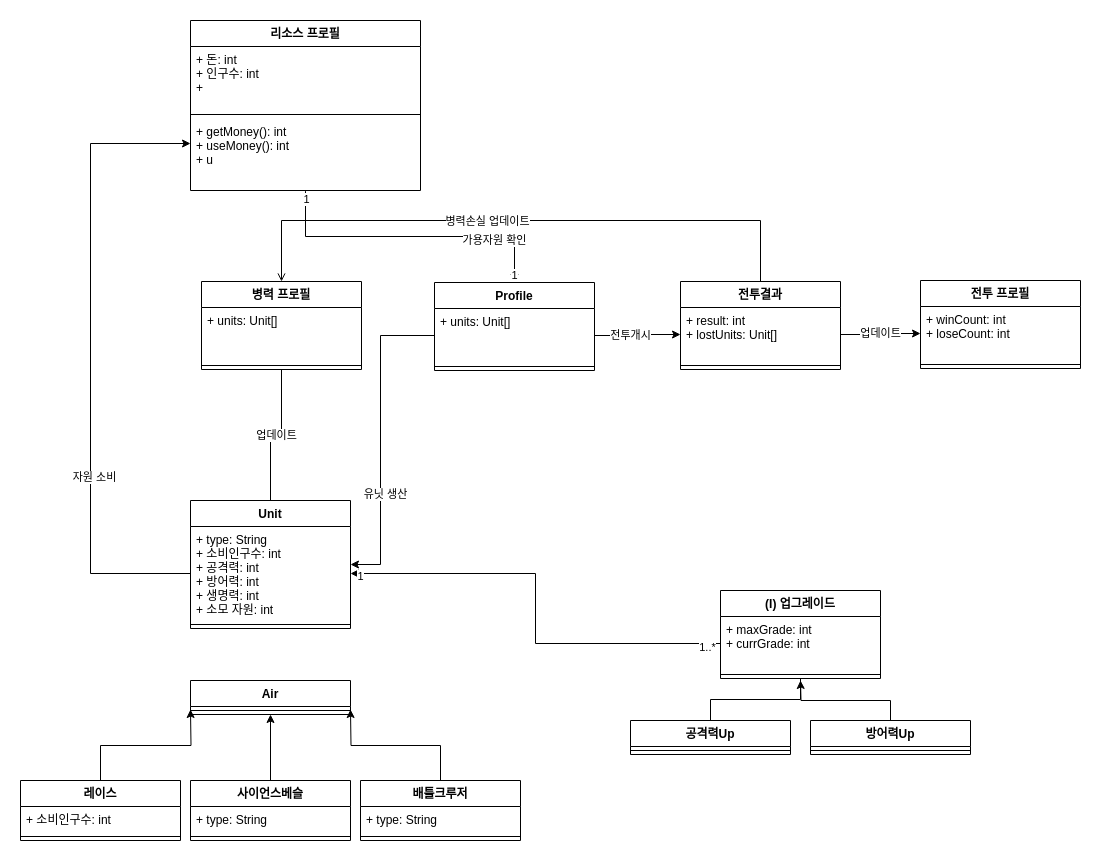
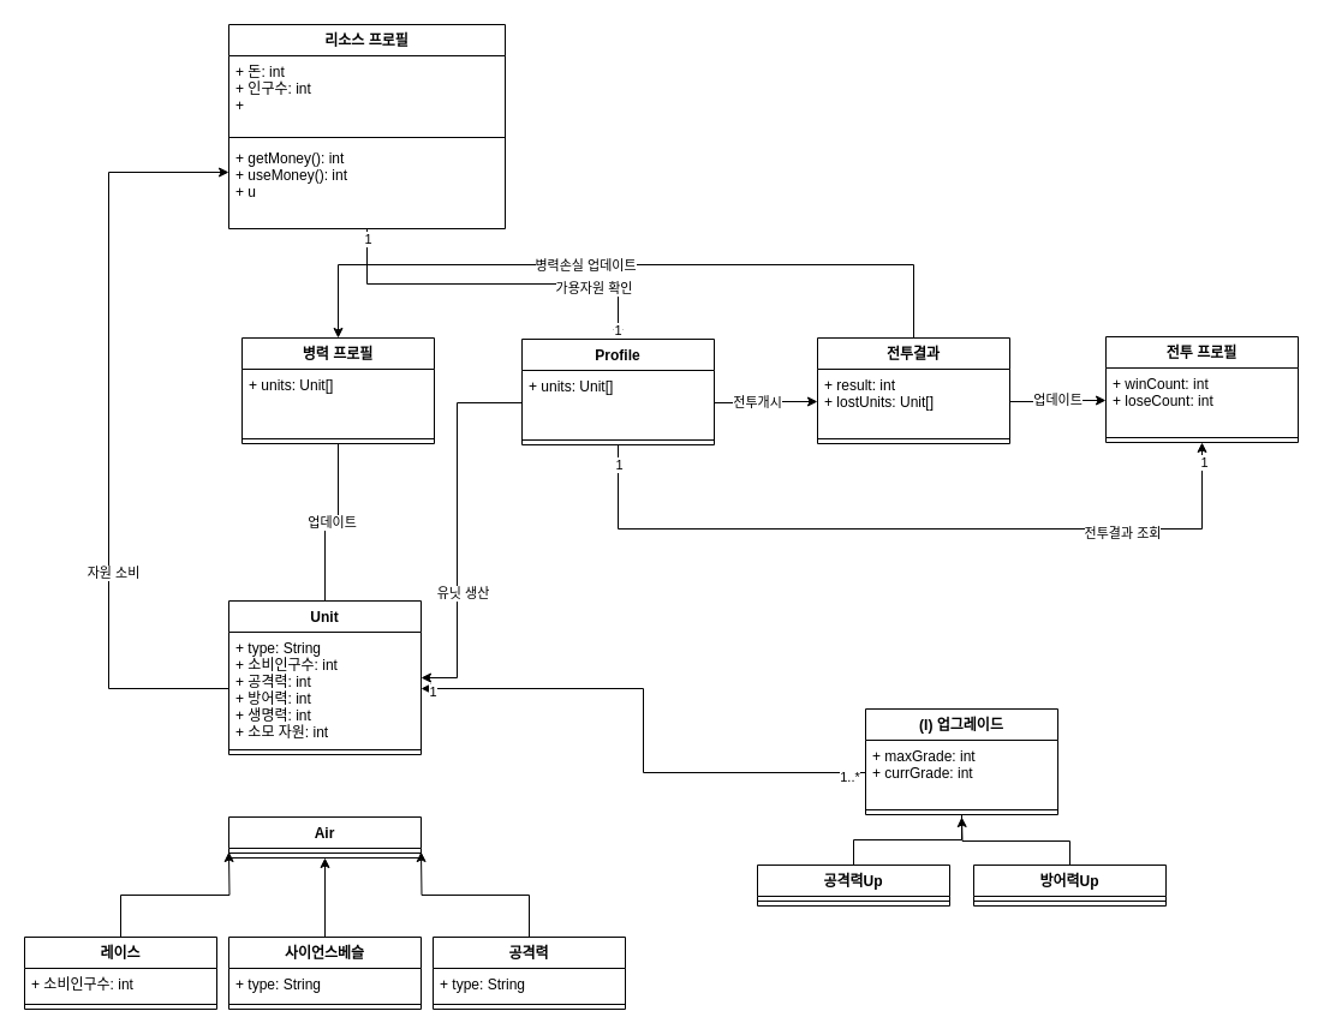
- <mxCell id="43" style="edgeStyle=orthogonalEdgeStyle;rounded=0;orthogonalLoop=1;jettySize=auto;html=1;exitX=0.5;exitY=0;exitDx=0;exitDy=0;entryX=0.5;entryY=0;entryDx=0;entryDy=0;endArrow=open;" edge="1" parent="1" source="45" target="62"><mxGeometry relative="1" as="geometry"><Array as="points"><mxPoint x="760" y="220" /><mxPoint x="281" y="220" /></Array></mxGeometry></mxCell>
+ <mxCell id="43" style="edgeStyle=orthogonalEdgeStyle;rounded=0;orthogonalLoop=1;jettySize=auto;html=1;exitX=0.5;exitY=0;exitDx=0;exitDy=0;entryX=0.5;entryY=0;entryDx=0;entryDy=0;" edge="1" parent="1" source="45" target="62"><mxGeometry relative="1" as="geometry"><Array as="points"><mxPoint x="760" y="220" /><mxPoint x="281" y="220" /></Array></mxGeometry></mxCell>
+ <mxCell id="58" style="edgeStyle=orthogonalEdgeStyle;rounded=0;orthogonalLoop=1;jettySize=auto;html=1;exitX=0.5;exitY=1;exitDx=0;exitDy=0;entryX=0.5;entryY=1;entryDx=0;entryDy=0;" edge="1" parent="1" source="33" target="54"><mxGeometry relative="1" as="geometry"><mxPoint x="895" y="210.648" as="sourcePoint" /><mxPoint x="524" y="292" as="targetPoint" /><Array as="points"><mxPoint x="514" y="440" /><mxPoint x="1000" y="440" /></Array></mxGeometry></mxCell>
+ <mxCell id="59" value="1" style="edgeLabel;html=1;align=center;verticalAlign=middle;resizable=0;points=[];" vertex="1" connectable="0" parent="58"><mxGeometry x="0.948" y="-1" relative="1" as="geometry"><mxPoint as="offset" /></mxGeometry></mxCell>
+ <mxCell id="60" value="1" style="edgeLabel;html=1;align=center;verticalAlign=middle;resizable=0;points=[];" vertex="1" connectable="0" parent="58"><mxGeometry x="-0.948" relative="1" as="geometry"><mxPoint as="offset" /></mxGeometry></mxCell>
+ <mxCell id="61" value="전투결과 조회" style="edgeLabel;html=1;align=center;verticalAlign=middle;resizable=0;points=[];" vertex="1" connectable="0" parent="58"><mxGeometry x="0.556" y="-3" relative="1" as="geometry"><mxPoint as="offset" /></mxGeometry></mxCell>
- <mxCell id="21" value="배틀크루저" style="swimlane;fontStyle=1;align=center;verticalAlign=top;childLayout=stackLayout;horizontal=1;startSize=26;horizontalStack=0;resizeParent=1;resizeParentMax=0;resizeLast=0;collapsible=1;marginBottom=0;" vertex="1" parent="1"><mxGeometry x="360" y="780" width="160" height="60" as="geometry" /></mxCell>
+ <mxCell id="21" value="공격력" style="swimlane;fontStyle=1;align=center;verticalAlign=top;childLayout=stackLayout;horizontal=1;startSize=26;horizontalStack=0;resizeParent=1;resizeParentMax=0;resizeLast=0;collapsible=1;marginBottom=0;" vertex="1" parent="1"><mxGeometry x="360" y="780" width="160" height="60" as="geometry" /></mxCell>
